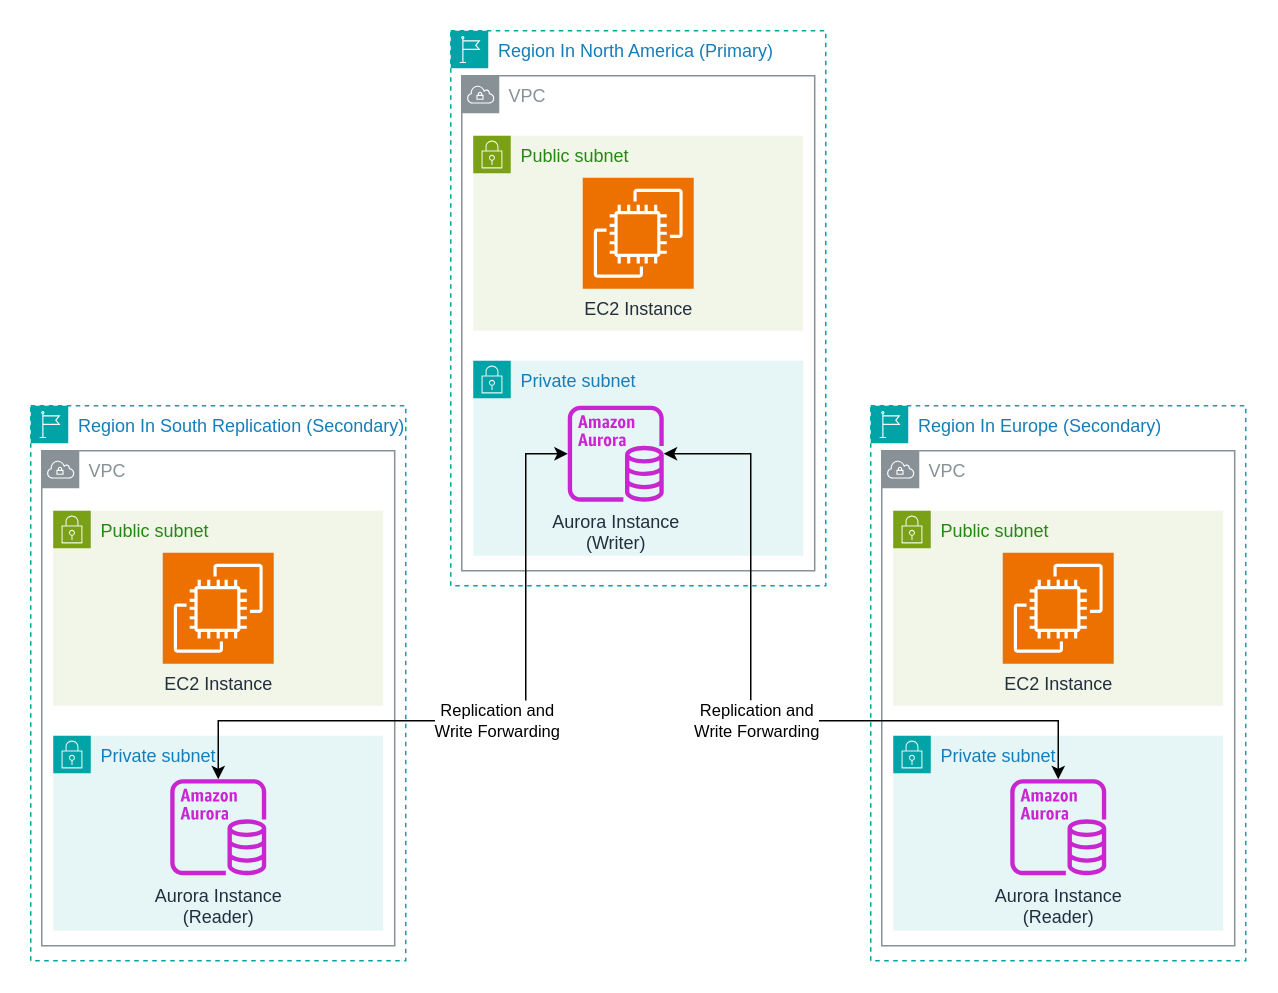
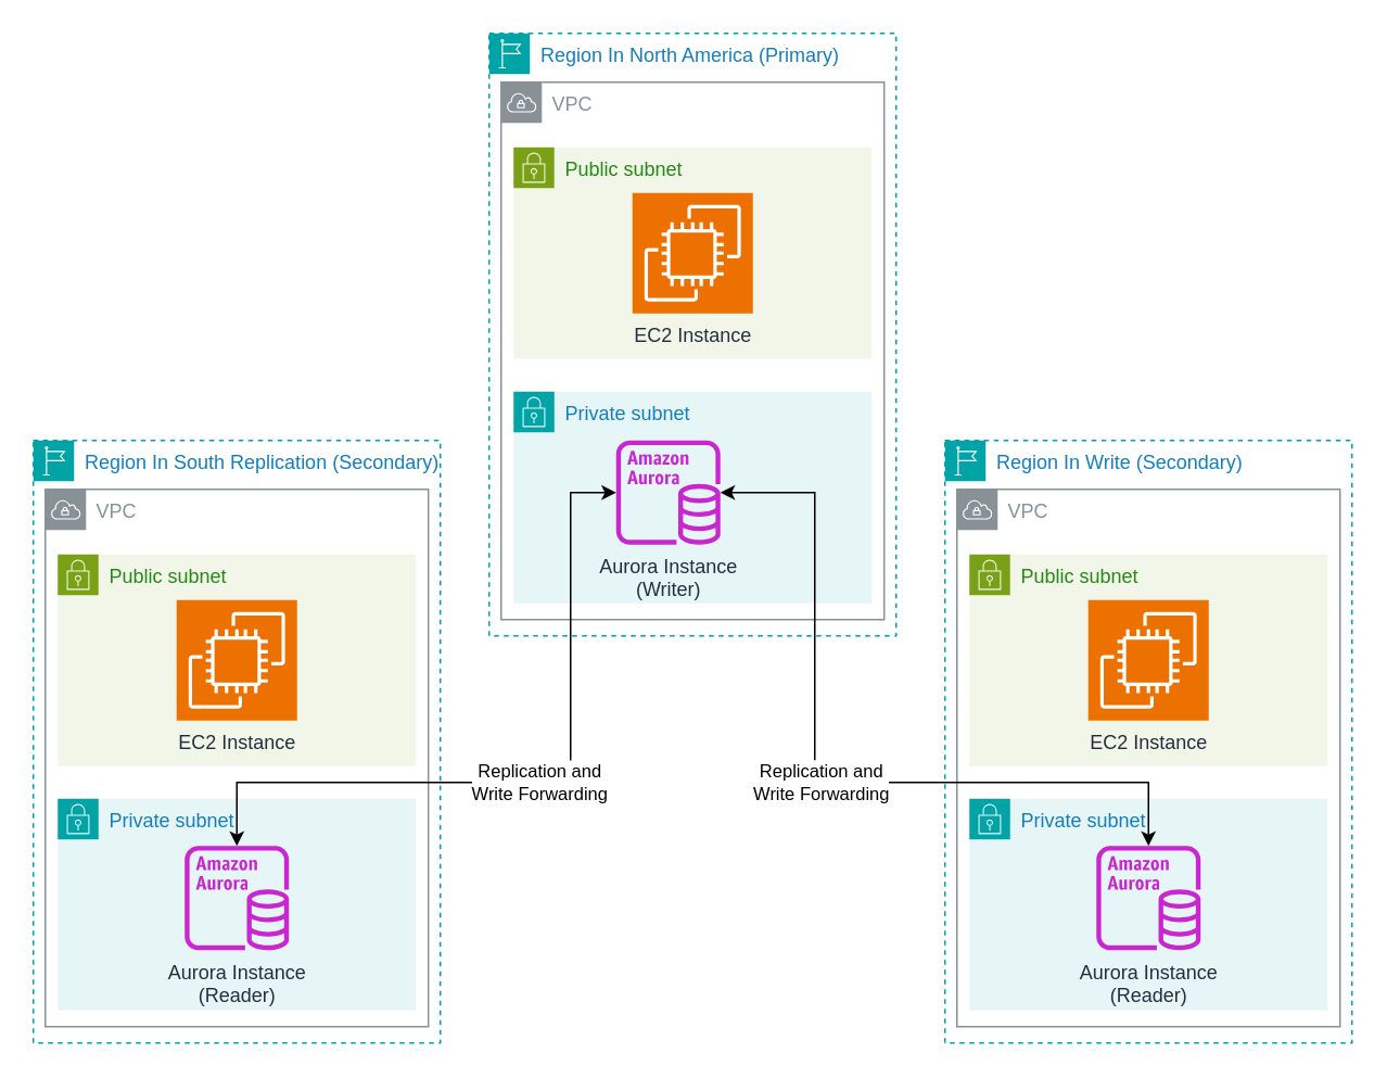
- <mxCell id="18" value="Region In Europe (Secondary)" style="points=[[0,0],[0.25,0],[0.5,0],[0.75,0],[1,0],[1,0.25],[1,0.5],[1,0.75],[1,1],[0.75,1],[0.5,1],[0.25,1],[0,1],[0,0.75],[0,0.5],[0,0.25]];outlineConnect=0;gradientColor=none;html=1;whiteSpace=wrap;fontSize=12;fontStyle=0;container=0;pointerEvents=0;collapsible=0;recursiveResize=0;shape=mxgraph.aws4.group;grIcon=mxgraph.aws4.group_region;strokeColor=#00A4A6;fillColor=none;verticalAlign=top;align=left;spacingLeft=30;fontColor=#147EBA;dashed=1;" vertex="1" parent="16"><mxGeometry width="250" height="370.0" as="geometry" /></mxCell>
+ <mxCell id="18" value="Region In Write (Secondary)" style="points=[[0,0],[0.25,0],[0.5,0],[0.75,0],[1,0],[1,0.25],[1,0.5],[1,0.75],[1,1],[0.75,1],[0.5,1],[0.25,1],[0,1],[0,0.75],[0,0.5],[0,0.25]];outlineConnect=0;gradientColor=none;html=1;whiteSpace=wrap;fontSize=12;fontStyle=0;container=0;pointerEvents=0;collapsible=0;recursiveResize=0;shape=mxgraph.aws4.group;grIcon=mxgraph.aws4.group_region;strokeColor=#00A4A6;fillColor=none;verticalAlign=top;align=left;spacingLeft=30;fontColor=#147EBA;dashed=1;" vertex="1" parent="16"><mxGeometry width="250" height="370.0" as="geometry" /></mxCell>
